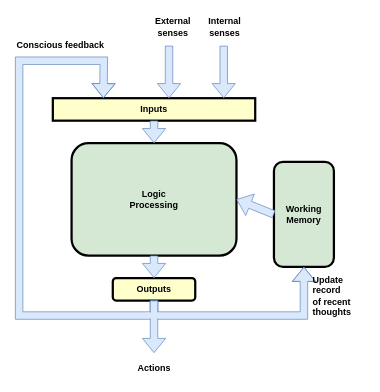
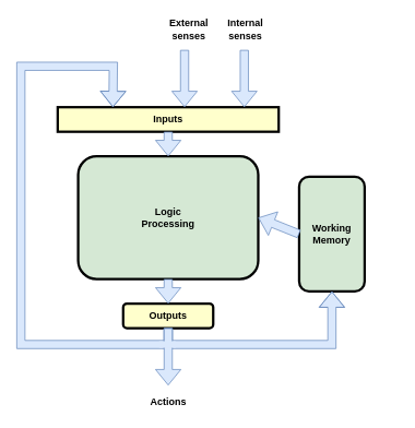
- <mxCell id="19" value="Conscious feedback" style="text;html=1;align=left;verticalAlign=middle;resizable=0;points=[];;autosize=1;fontStyle=1" vertex="1" parent="1"><mxGeometry x="20" y="50" width="130" height="20" as="geometry" /></mxCell>
- <mxCell id="17" value="Update&lt;br&gt;record&lt;br&gt;of recent&lt;br&gt;thoughts" style="text;html=1;align=left;verticalAlign=middle;resizable=0;points=[];;autosize=1;fontStyle=1" vertex="1" parent="1"><mxGeometry x="415" y="364" width="70" height="60" as="geometry" /></mxCell>
